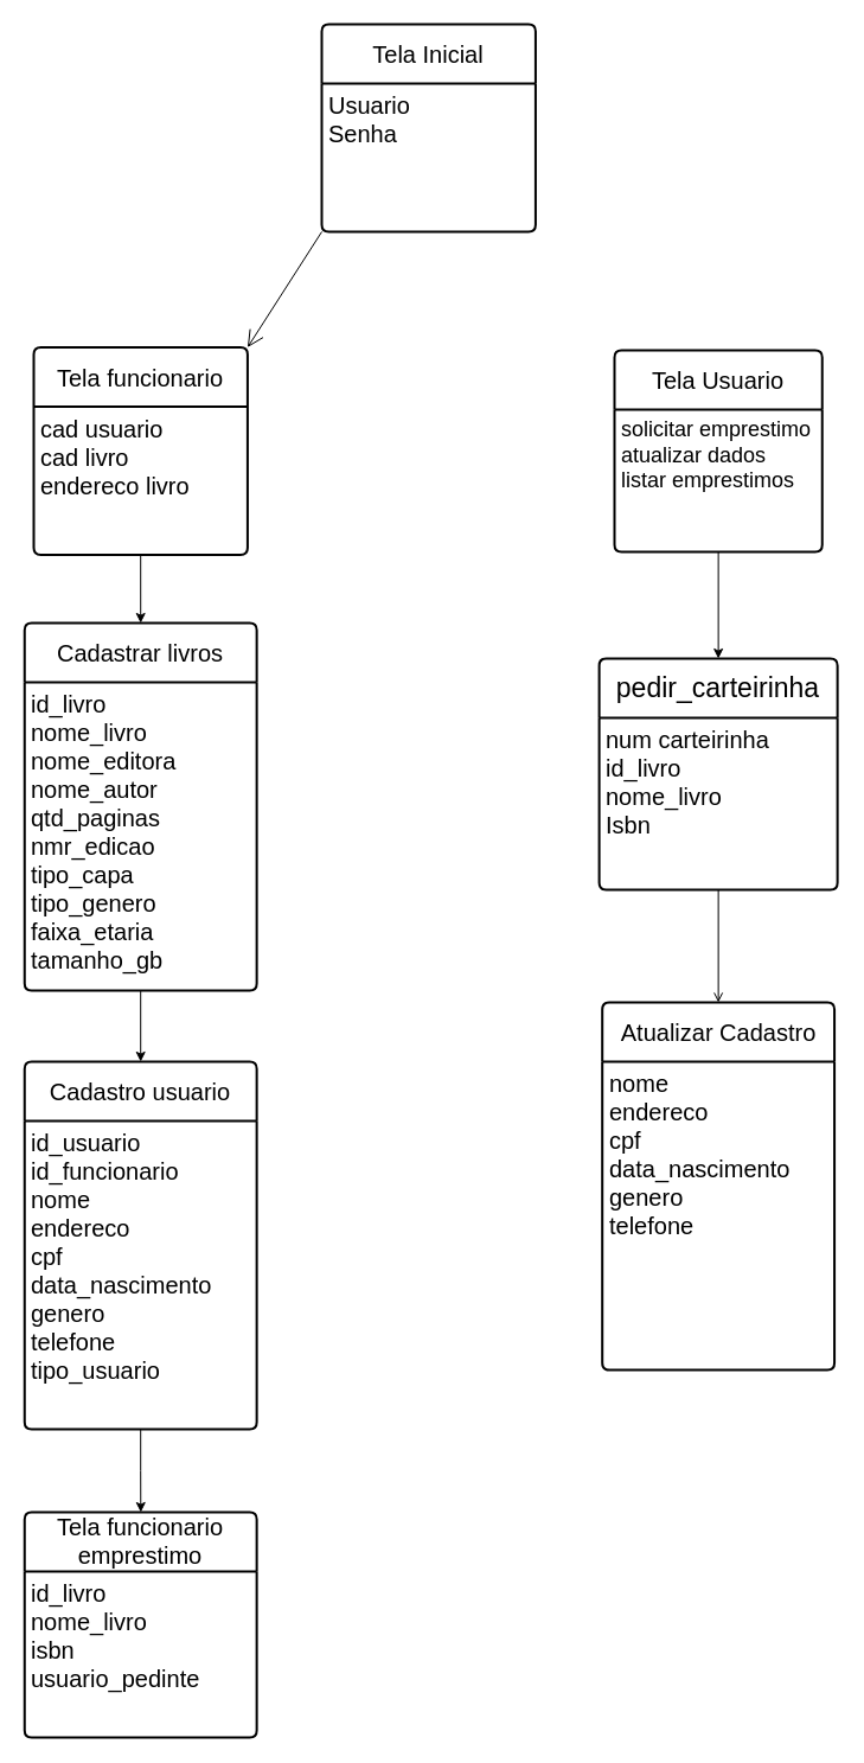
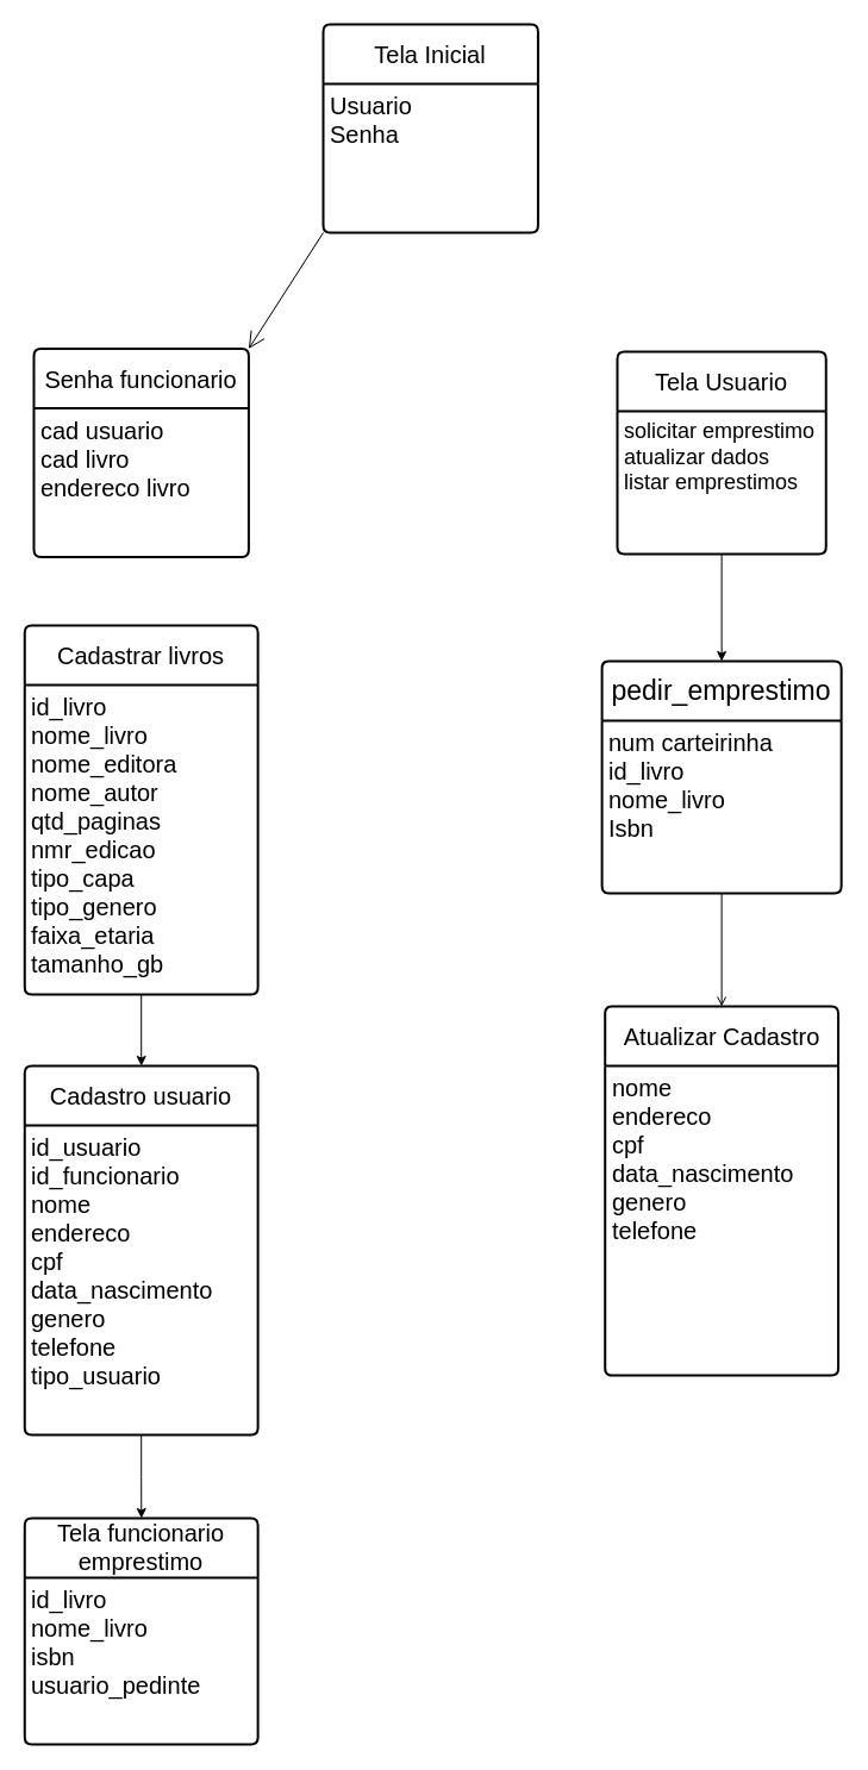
- <mxCell id="4" value="&lt;font style=&quot;font-size: 20px;&quot;&gt;Tela funcionario&lt;br&gt;&lt;/font&gt;" style="swimlane;childLayout=stackLayout;horizontal=1;startSize=50;horizontalStack=0;rounded=1;fontSize=14;fontStyle=0;strokeWidth=2;resizeParent=0;resizeLast=1;shadow=0;dashed=0;align=center;arcSize=4;whiteSpace=wrap;html=1;" parent="1" vertex="1"><mxGeometry x="28" y="292.5" width="180.41" height="175" as="geometry" /></mxCell>
+ <mxCell id="4" value="&lt;font style=&quot;font-size: 20px;&quot;&gt;Senha funcionario&lt;br&gt;&lt;/font&gt;" style="swimlane;childLayout=stackLayout;horizontal=1;startSize=50;horizontalStack=0;rounded=1;fontSize=14;fontStyle=0;strokeWidth=2;resizeParent=0;resizeLast=1;shadow=0;dashed=0;align=center;arcSize=4;whiteSpace=wrap;html=1;" parent="1" vertex="1"><mxGeometry x="28" y="292.5" width="180.41" height="175" as="geometry" /></mxCell>
- <mxCell id="16" style="edgeStyle=orthogonalEdgeStyle;rounded=0;orthogonalLoop=1;jettySize=auto;html=1;exitX=0.5;exitY=1;exitDx=0;exitDy=0;entryX=0.5;entryY=0;entryDx=0;entryDy=0;" parent="1" source="5" target="6" edge="1"><mxGeometry relative="1" as="geometry" /></mxCell>
- <mxCell id="10" value="&lt;font style=&quot;font-size: 23px;&quot;&gt;pedir_carteirinha&lt;/font&gt;" style="swimlane;childLayout=stackLayout;horizontal=1;startSize=50;horizontalStack=0;rounded=1;fontSize=20;fontStyle=0;strokeWidth=2;resizeParent=0;resizeLast=1;shadow=0;dashed=0;align=center;arcSize=4;whiteSpace=wrap;html=1;" parent="1" vertex="1"><mxGeometry x="505.11" y="555" width="201.03" height="195" as="geometry" /></mxCell>
+ <mxCell id="10" value="&lt;font style=&quot;font-size: 23px;&quot;&gt;pedir_emprestimo&lt;/font&gt;" style="swimlane;childLayout=stackLayout;horizontal=1;startSize=50;horizontalStack=0;rounded=1;fontSize=20;fontStyle=0;strokeWidth=2;resizeParent=0;resizeLast=1;shadow=0;dashed=0;align=center;arcSize=4;whiteSpace=wrap;html=1;" parent="1" vertex="1"><mxGeometry x="505.11" y="555" width="201.03" height="195" as="geometry" /></mxCell>
